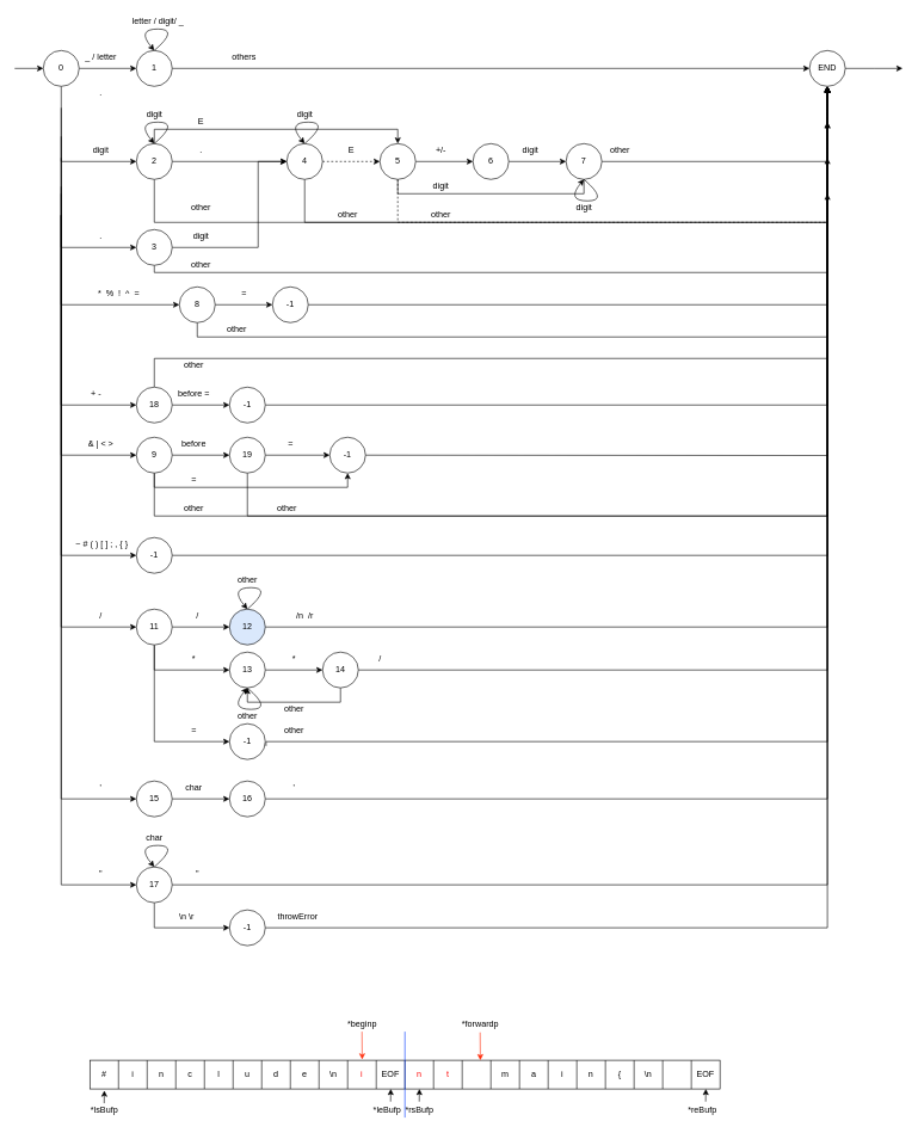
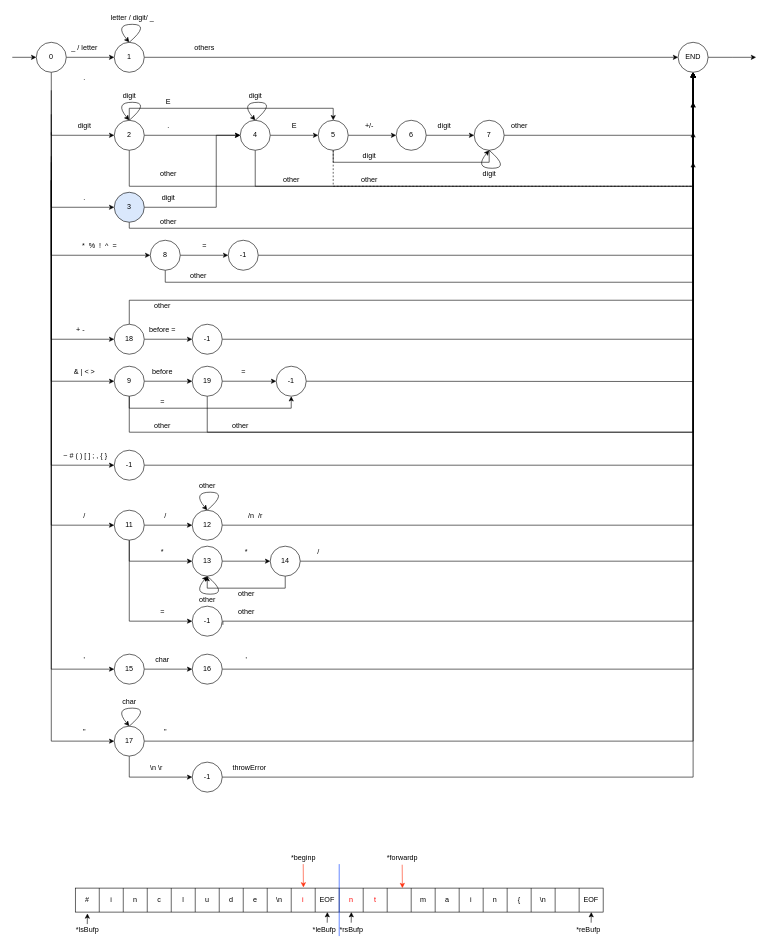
- <mxCell id="33" value="" style="edgeStyle=orthogonalEdgeStyle;rounded=0;orthogonalLoop=1;jettySize=auto;html=1;dashed=1;" parent="1" source="35" target="40" edge="1"><mxGeometry relative="1" as="geometry" /></mxCell>
+ <mxCell id="33" value="" style="edgeStyle=orthogonalEdgeStyle;rounded=0;orthogonalLoop=1;jettySize=auto;html=1;" parent="1" source="35" target="40" edge="1"><mxGeometry relative="1" as="geometry" /></mxCell>
- <mxCell id="29" value="3" style="ellipse;whiteSpace=wrap;html=1;aspect=fixed;" parent="1" vertex="1"><mxGeometry x="190" y="320" width="50" height="50" as="geometry" /></mxCell>
+ <mxCell id="29" value="3" style="ellipse;whiteSpace=wrap;html=1;aspect=fixed;fillColor=#dae8fc;" parent="1" vertex="1"><mxGeometry x="190" y="320" width="50" height="50" as="geometry" /></mxCell>
- <mxCell id="84" value="12" style="ellipse;whiteSpace=wrap;html=1;aspect=fixed;fillColor=#dae8fc;" parent="1" vertex="1"><mxGeometry x="320" y="850" width="50" height="50" as="geometry" /></mxCell>
+ <mxCell id="84" value="12" style="ellipse;whiteSpace=wrap;html=1;aspect=fixed;" parent="1" vertex="1"><mxGeometry x="320" y="850" width="50" height="50" as="geometry" /></mxCell>
